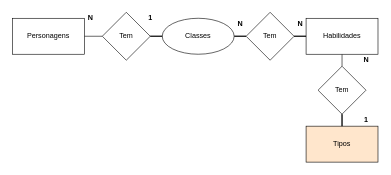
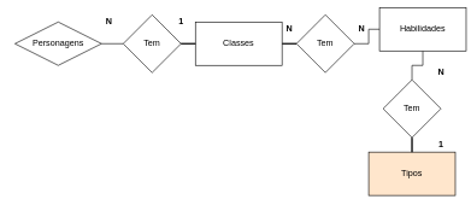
- <mxCell id="3" value="Personagens" style="rounded=0;whiteSpace=wrap;html=1;" vertex="1" parent="1"><mxGeometry x="20" y="30" width="120" height="60" as="geometry" /></mxCell>
+ <mxCell id="3" value="Personagens" style="rhombus;whiteSpace=wrap;html=1;" vertex="1" parent="1"><mxGeometry x="20" y="30" width="120" height="60" as="geometry" /></mxCell>
- <mxCell id="7" value="Classes" style="ellipse;whiteSpace=wrap;html=1;" vertex="1" parent="1"><mxGeometry x="270" y="30" width="120" height="60" as="geometry" /></mxCell>
+ <mxCell id="7" value="Classes" style="whiteSpace=wrap;html=1;" vertex="1" parent="1"><mxGeometry x="270" y="30" width="120" height="60" as="geometry" /></mxCell>
- <mxCell id="5" value="Habilidades" style="whiteSpace=wrap;html=1;" vertex="1" parent="1"><mxGeometry x="510" y="30" width="120" height="60" as="geometry" /></mxCell>
+ <mxCell id="5" value="Habilidades" style="whiteSpace=wrap;html=1;" vertex="1" parent="1"><mxGeometry x="525" y="10" width="120" height="60" as="geometry" /></mxCell>
